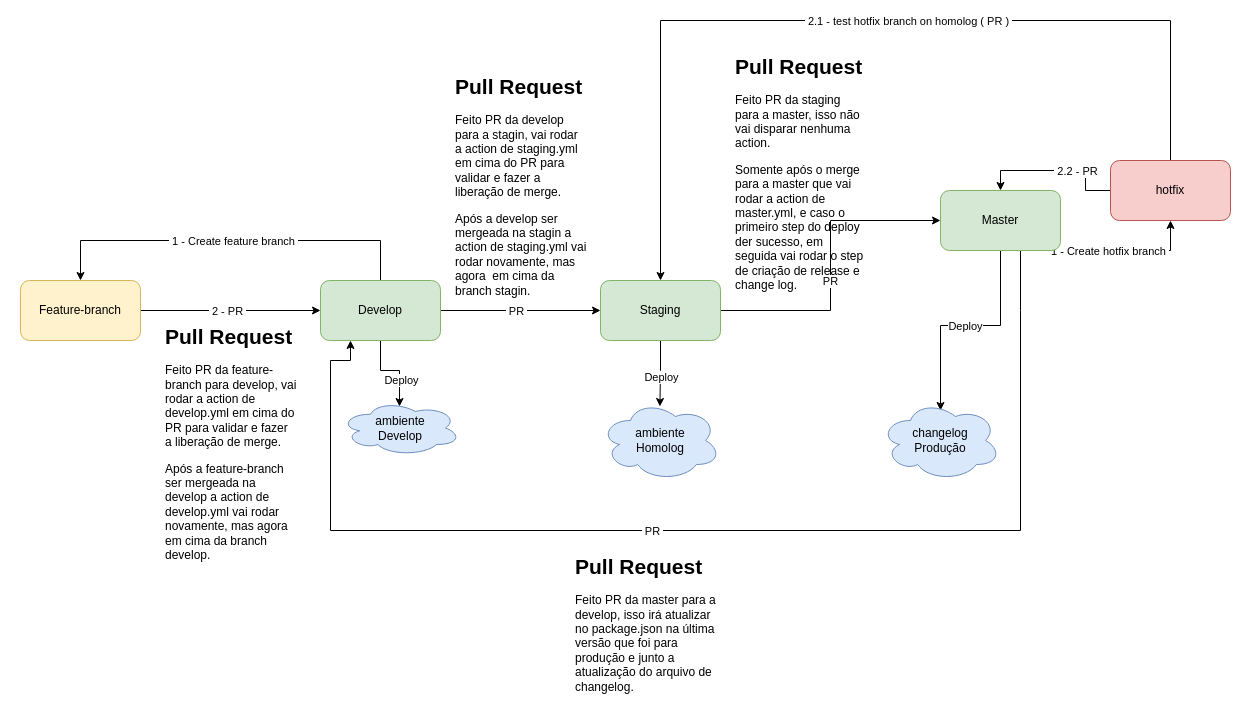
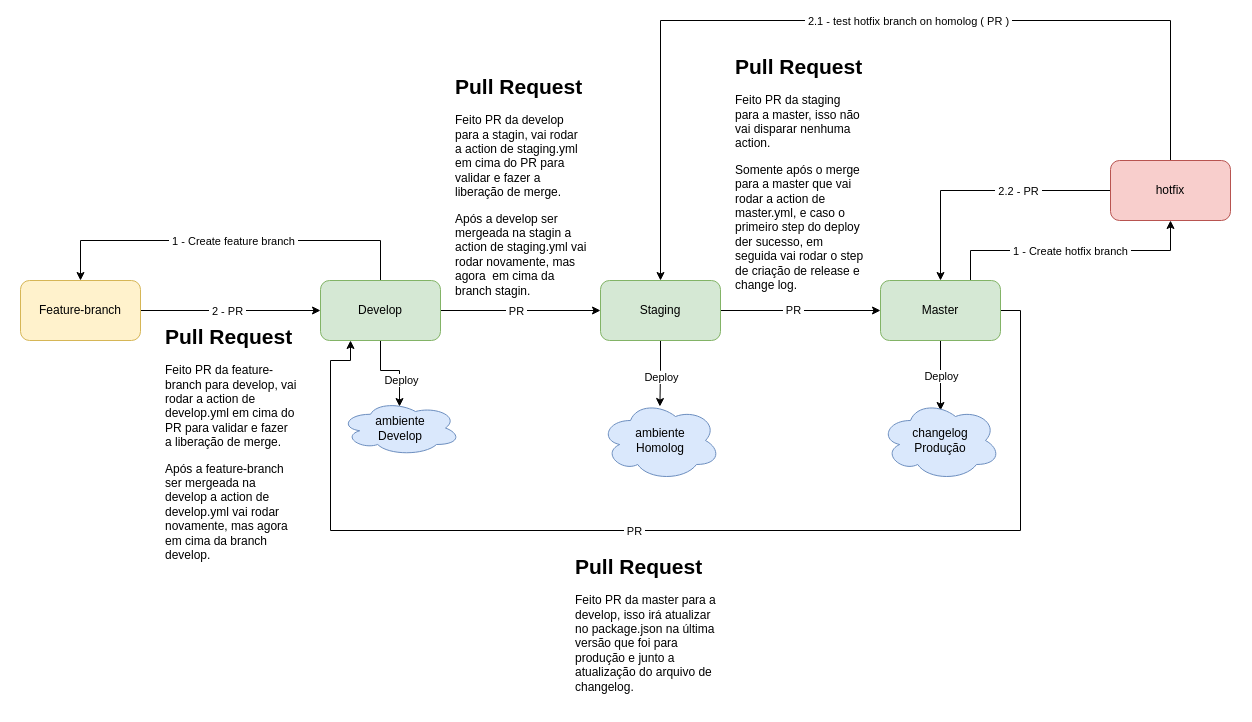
- <mxCell id="20" value="Master" style="rounded=1;whiteSpace=wrap;html=1;fillColor=#d5e8d4;strokeColor=#82b366;" parent="1" vertex="1"><mxGeometry x="940" y="190" width="120" height="60" as="geometry" /></mxCell>
+ <mxCell id="20" value="Master" style="rounded=1;whiteSpace=wrap;html=1;fillColor=#d5e8d4;strokeColor=#82b366;" parent="1" vertex="1"><mxGeometry x="880" y="280" width="120" height="60" as="geometry" /></mxCell>
